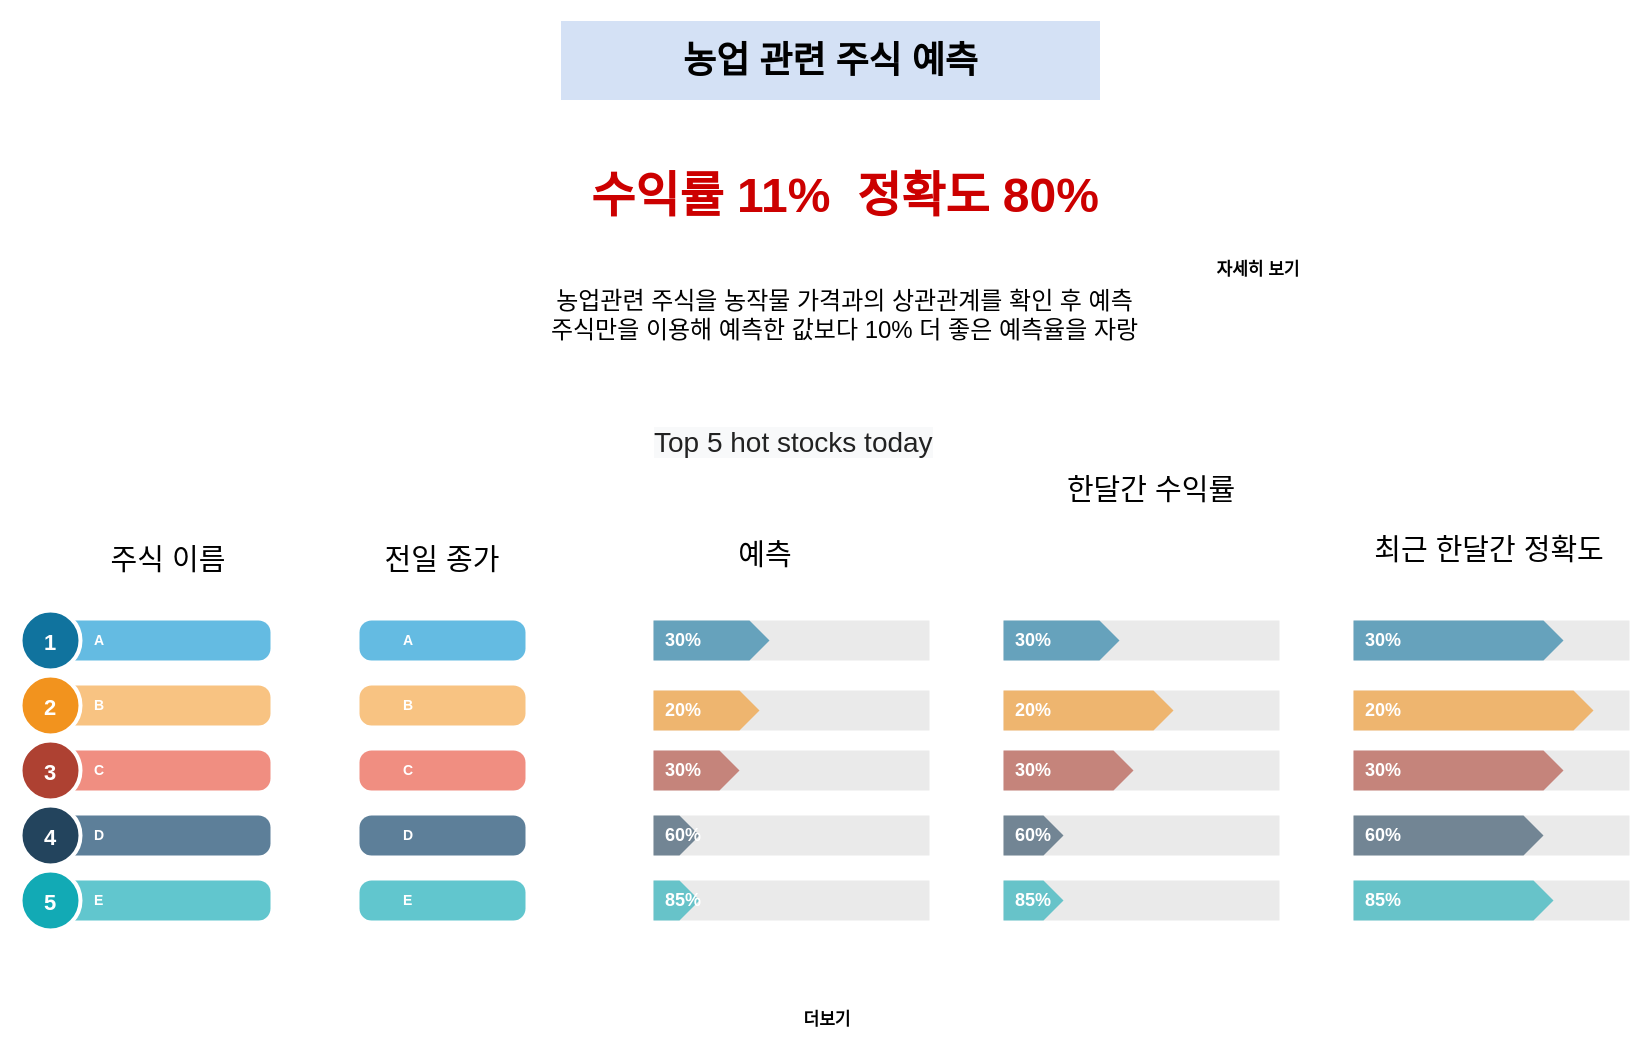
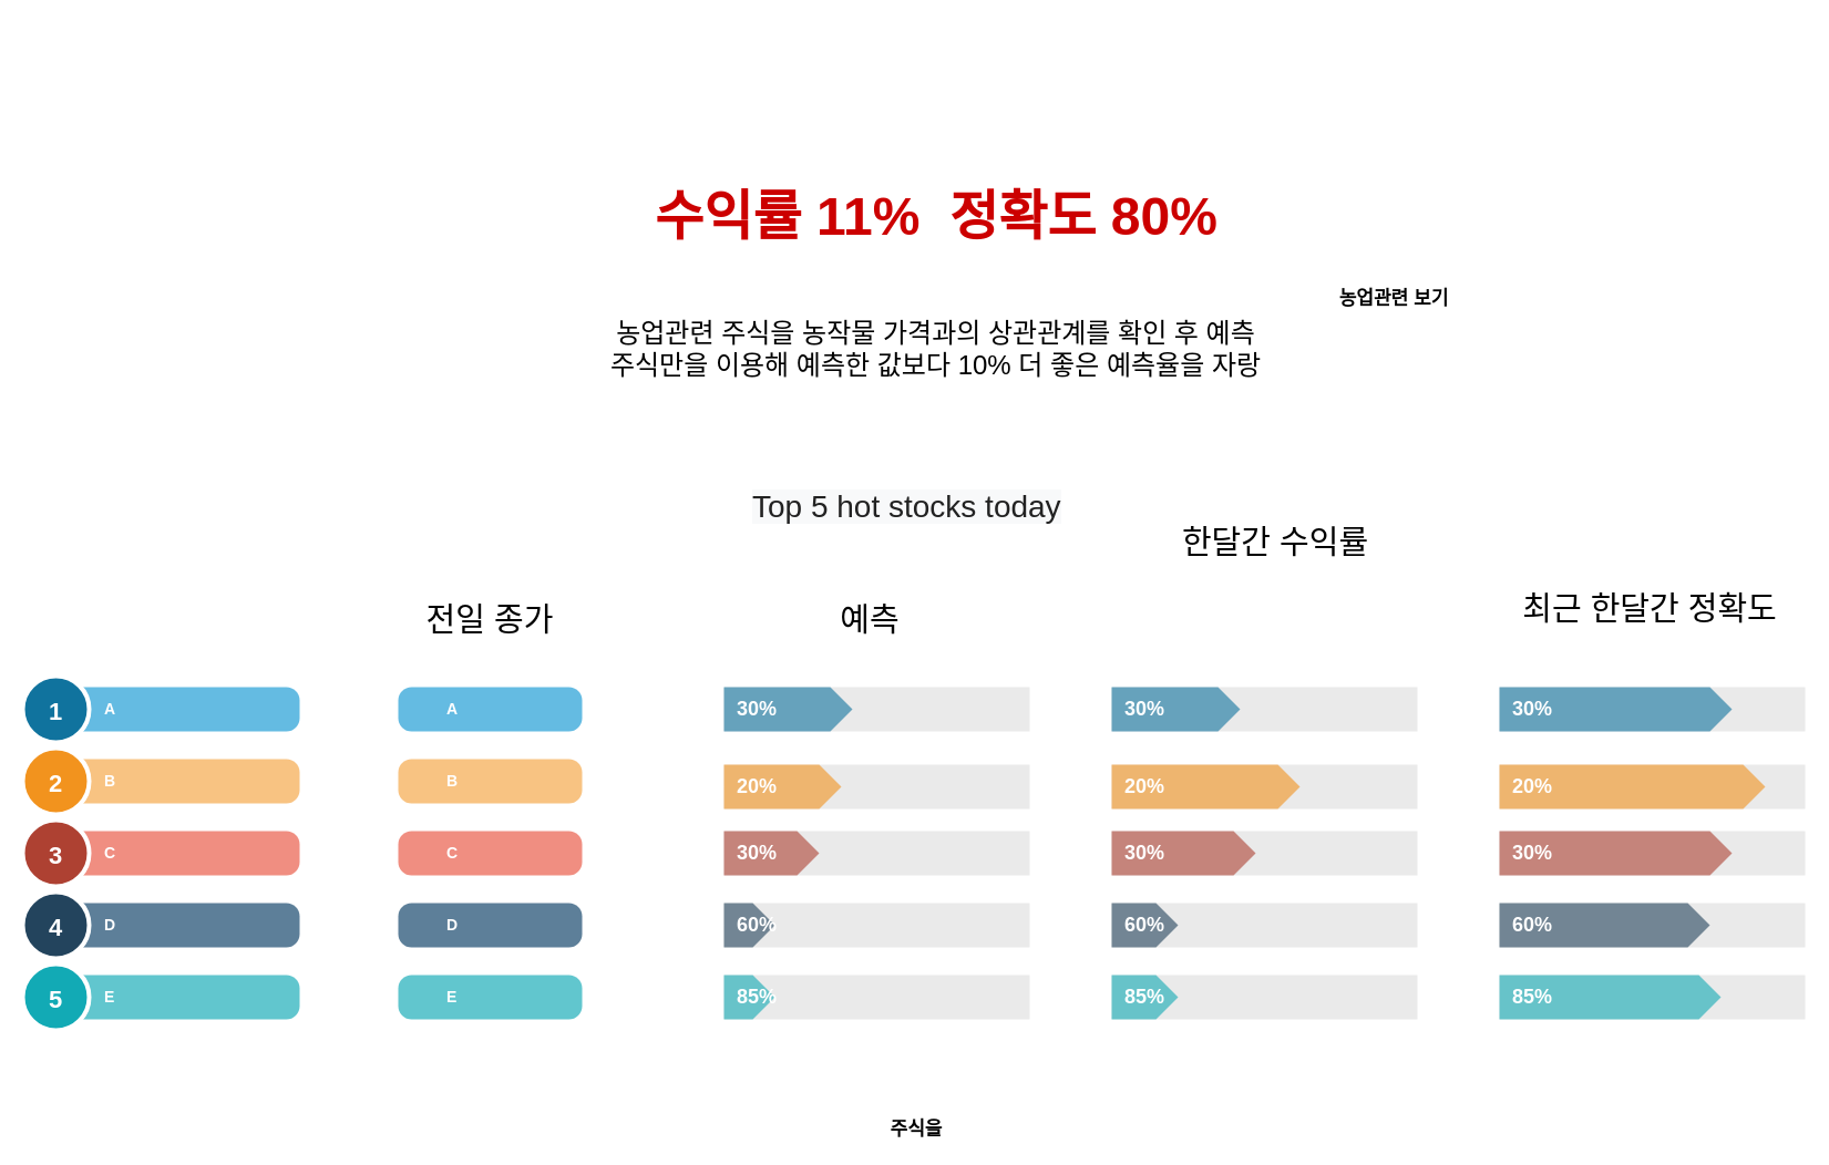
- <mxCell id="4" value="&lt;font style=&quot;font-size: 36px&quot;&gt;농업 관련 주식 예측&lt;/font&gt;" style="text;strokeColor=#FFFFFF;fillColor=#D4E1F5;html=1;fontSize=24;fontStyle=1;verticalAlign=middle;align=center;" parent="1" vertex="1"><mxGeometry x="560" y="20" width="540" height="80" as="geometry" /></mxCell>
- <mxCell id="31" value="&lt;font color=&quot;#000000&quot;&gt;자세히 보기&lt;/font&gt;" style="strokeWidth=1;shadow=0;dashed=0;align=center;html=1;shape=mxgraph.mockup.buttons.button;strokeColor=#FFFFFF;fontColor=#ffffff;mainText=;buttonStyle=round;fontSize=17;fontStyle=1;fillColor=#FFFFFF;whiteSpace=wrap;opacity=60;" parent="1" vertex="1"><mxGeometry x="1193" y="260" width="130" height="20" as="geometry" /></mxCell>
+ <mxCell id="31" value="&lt;font color=&quot;#000000&quot;&gt;농업관련 보기&lt;/font&gt;" style="strokeWidth=1;shadow=0;dashed=0;align=center;html=1;shape=mxgraph.mockup.buttons.button;strokeColor=#FFFFFF;fontColor=#ffffff;mainText=;buttonStyle=round;fontSize=17;fontStyle=1;fillColor=#FFFFFF;whiteSpace=wrap;opacity=60;" parent="1" vertex="1"><mxGeometry x="1193" y="260" width="130" height="20" as="geometry" /></mxCell>
- <mxCell id="23" value="&lt;!--StartFragment--&gt;&lt;br class=&quot;Apple-interchange-newline&quot;&gt;&lt;span style=&quot;color: rgb(34, 34, 34); font-family: &amp;quot;Apple SD Gothic Neo&amp;quot;, arial, sans-serif; font-size: 28px; font-style: normal; font-variant-ligatures: normal; font-variant-caps: normal; font-weight: 400; letter-spacing: normal; orphans: 2; text-align: left; text-indent: 0px; text-transform: none; widows: 2; word-spacing: 0px; -webkit-text-stroke-width: 0px; background-color: rgb(248, 249, 250); text-decoration-style: initial; text-decoration-color: initial; float: none; display: inline !important;&quot;&gt;Top 5 hot stocks today&lt;/span&gt;&lt;!--EndFragment--&gt;" style="text;whiteSpace=wrap;html=1;" parent="1" vertex="1"><mxGeometry x="652" y="405" width="300" height="50" as="geometry" /></mxCell>
+ <mxCell id="23" value="&lt;!--StartFragment--&gt;&lt;br class=&quot;Apple-interchange-newline&quot;&gt;&lt;span style=&quot;color: rgb(34, 34, 34); font-family: &amp;quot;Apple SD Gothic Neo&amp;quot;, arial, sans-serif; font-size: 28px; font-style: normal; font-variant-ligatures: normal; font-variant-caps: normal; font-weight: 400; letter-spacing: normal; orphans: 2; text-align: left; text-indent: 0px; text-transform: none; widows: 2; word-spacing: 0px; -webkit-text-stroke-width: 0px; background-color: rgb(248, 249, 250); text-decoration-style: initial; text-decoration-color: initial; float: none; display: inline !important;&quot;&gt;Top 5 hot stocks today&lt;/span&gt;&lt;!--EndFragment--&gt;" style="text;whiteSpace=wrap;html=1;" parent="1" vertex="1"><mxGeometry x="677" y="420" width="300" height="50" as="geometry" /></mxCell>
- <mxCell id="34" value="&lt;font style=&quot;font-size: 29px&quot;&gt;예측&lt;/font&gt;" style="text;html=1;strokeColor=none;fillColor=none;align=center;verticalAlign=middle;whiteSpace=wrap;rounded=0;shadow=0;opacity=60;" parent="1" vertex="1"><mxGeometry x="657" y="535" width="216" height="40" as="geometry" /></mxCell>
+ <mxCell id="34" value="&lt;font style=&quot;font-size: 29px&quot;&gt;예측&lt;/font&gt;" style="text;html=1;strokeColor=none;fillColor=none;align=center;verticalAlign=middle;whiteSpace=wrap;rounded=0;shadow=0;opacity=60;" parent="1" vertex="1"><mxGeometry x="677" y="540" width="216" height="40" as="geometry" /></mxCell>
- <mxCell id="32" value="&lt;font style=&quot;font-size: 29px&quot;&gt;주식 이름&lt;/font&gt;" style="text;html=1;strokeColor=none;fillColor=none;align=center;verticalAlign=middle;whiteSpace=wrap;rounded=0;shadow=0;opacity=60;" parent="1" vertex="1"><mxGeometry x="73" y="540" width="190" height="40" as="geometry" /></mxCell>
- <mxCell id="57" value="&lt;font color=&quot;#000000&quot;&gt;더보기&lt;/font&gt;" style="strokeWidth=1;shadow=0;dashed=0;align=center;html=1;shape=mxgraph.mockup.buttons.button;strokeColor=#FFFFFF;fontColor=#ffffff;mainText=;buttonStyle=round;fontSize=17;fontStyle=1;fillColor=#FFFFFF;whiteSpace=wrap;opacity=60;" parent="1" vertex="1"><mxGeometry x="762" y="1010" width="130" height="20" as="geometry" /></mxCell>
+ <mxCell id="57" value="&lt;font color=&quot;#000000&quot;&gt;주식을&lt;/font&gt;" style="strokeWidth=1;shadow=0;dashed=0;align=center;html=1;shape=mxgraph.mockup.buttons.button;strokeColor=#FFFFFF;fontColor=#ffffff;mainText=;buttonStyle=round;fontSize=17;fontStyle=1;fillColor=#FFFFFF;whiteSpace=wrap;opacity=60;" parent="1" vertex="1"><mxGeometry x="762" y="1010" width="130" height="20" as="geometry" /></mxCell>
